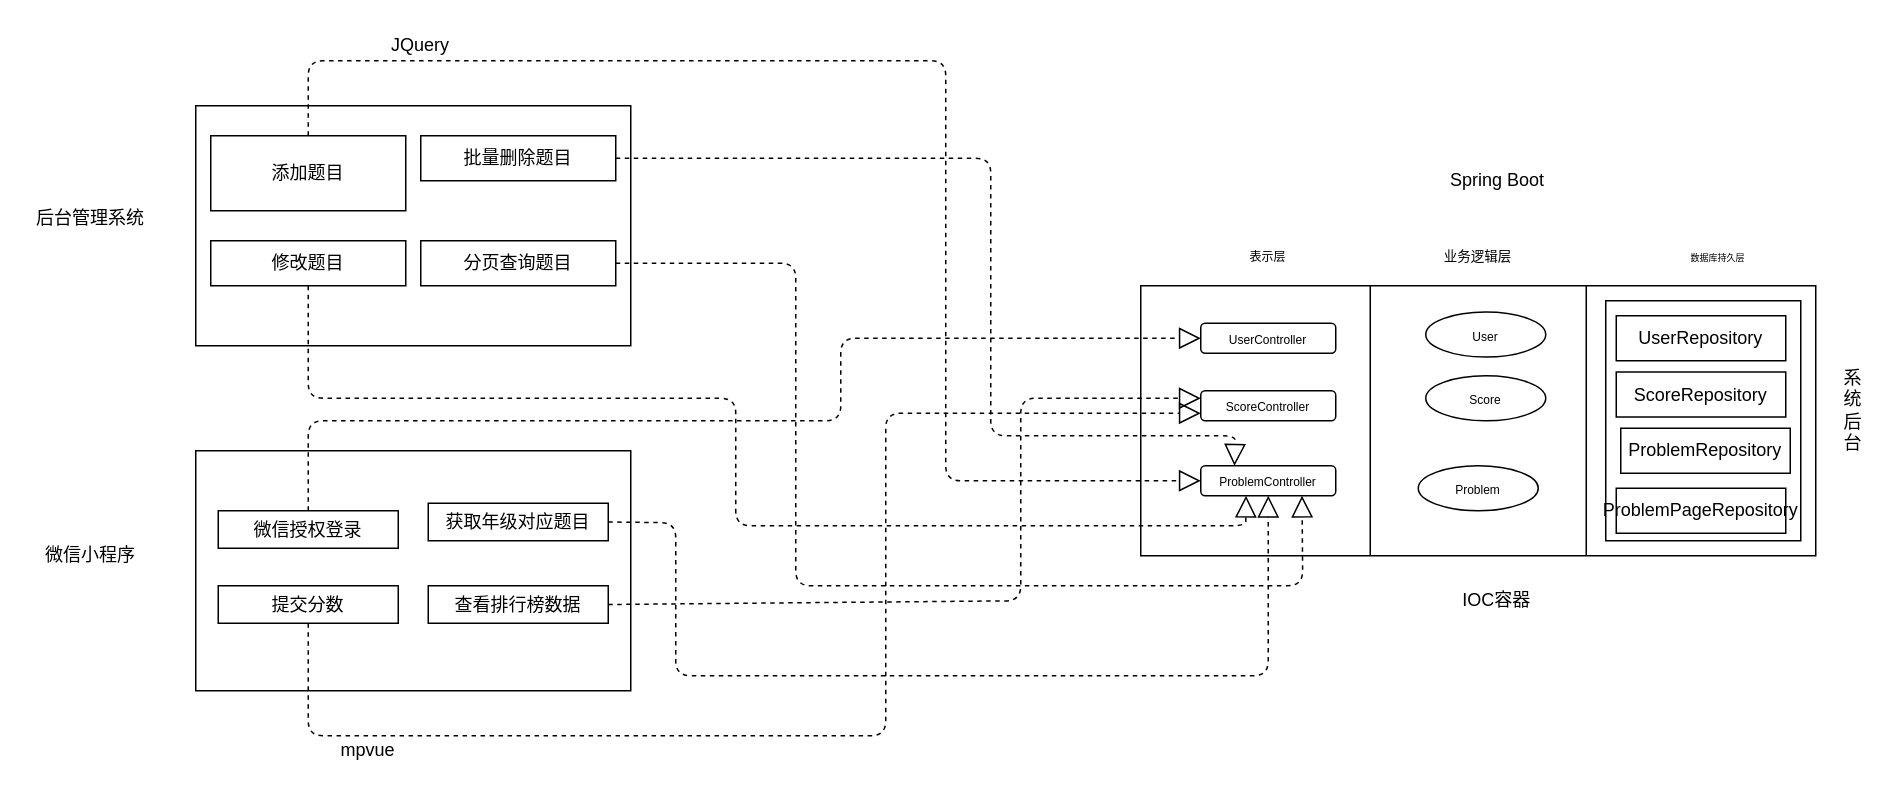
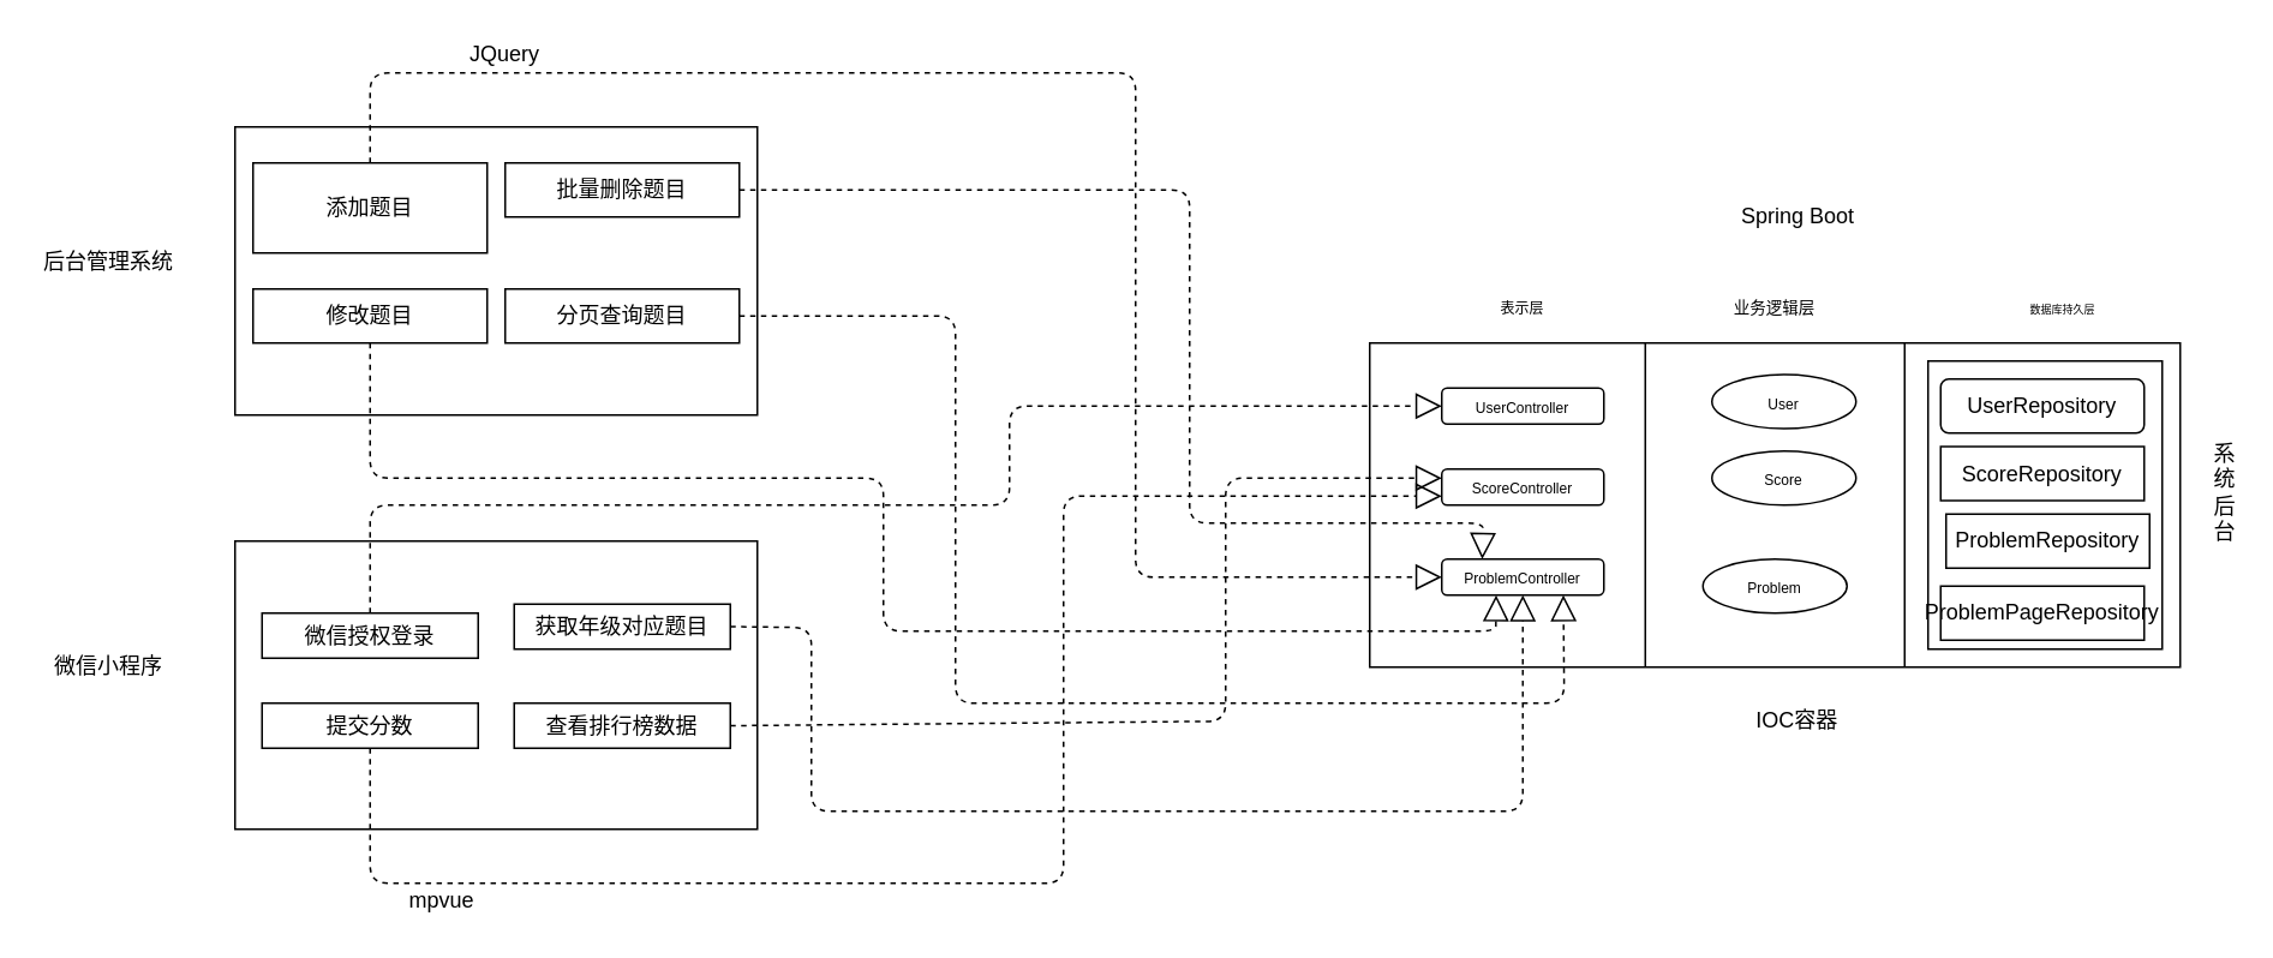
- <mxCell id="13" value="UserRepository" style="rounded=0;whiteSpace=wrap;html=1;" vertex="1" parent="1"><mxGeometry x="1077" y="210" width="113" height="30" as="geometry" /></mxCell>
+ <mxCell id="13" value="UserRepository" style="whiteSpace=wrap;html=1;rounded=1;" vertex="1" parent="1"><mxGeometry x="1077" y="210" width="113" height="30" as="geometry" /></mxCell>
